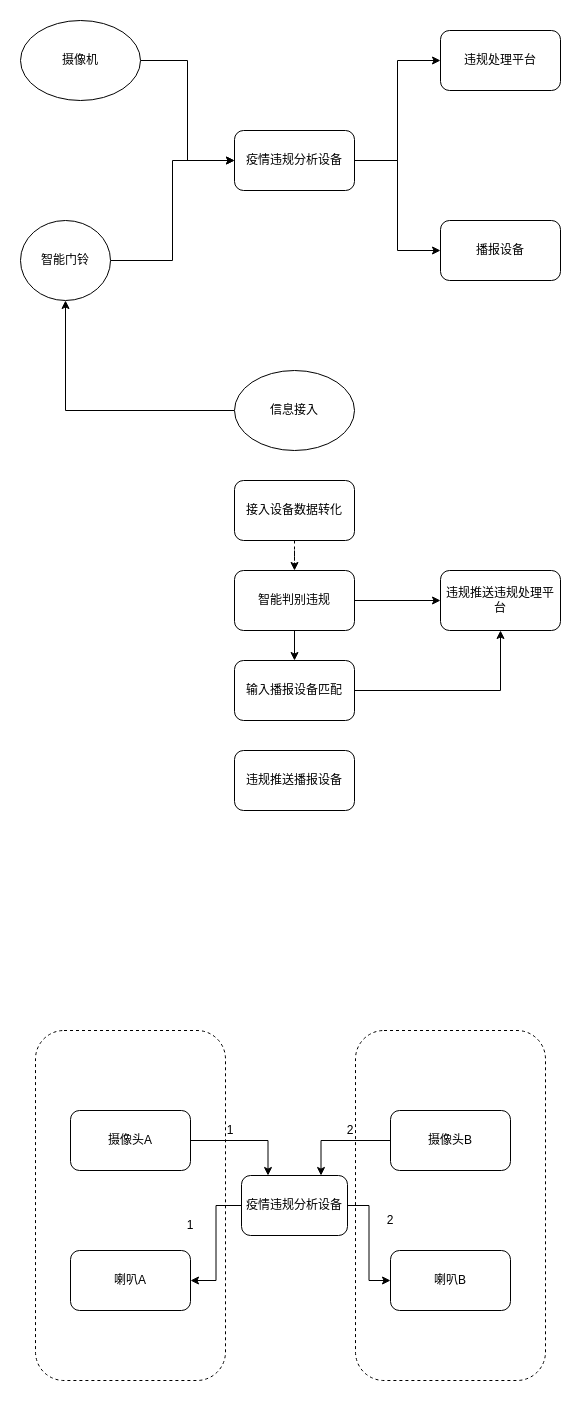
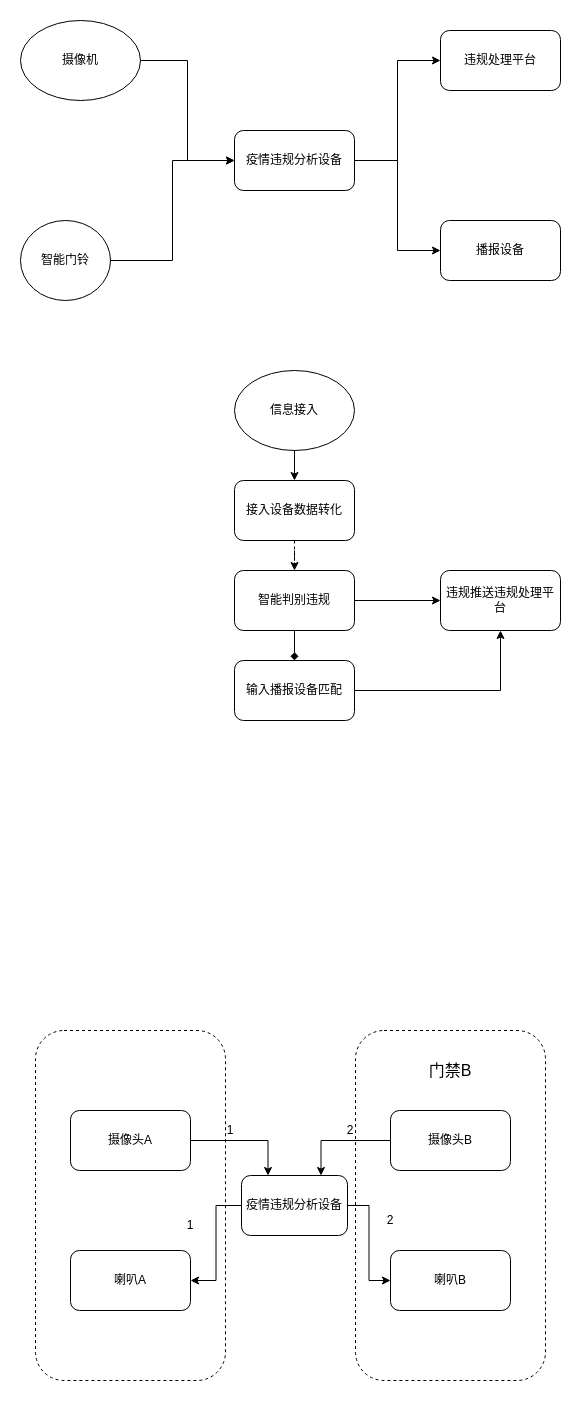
- <mxCell id="11" style="edgeStyle=orthogonalEdgeStyle;rounded=0;orthogonalLoop=1;jettySize=auto;html=1;" edge="1" parent="1" source="12" target="8"><mxGeometry relative="1" as="geometry" /></mxCell>
+ <mxCell id="11" style="edgeStyle=orthogonalEdgeStyle;rounded=0;orthogonalLoop=1;jettySize=auto;html=1;entryX=0.5;entryY=0;entryDx=0;entryDy=0;" edge="1" parent="1" source="12" target="14"><mxGeometry relative="1" as="geometry" /></mxCell>
- <mxCell id="15" style="edgeStyle=orthogonalEdgeStyle;rounded=0;orthogonalLoop=1;jettySize=auto;html=1;entryX=0.5;entryY=0;entryDx=0;entryDy=0;" edge="1" parent="1" source="17" target="19"><mxGeometry relative="1" as="geometry" /></mxCell>
+ <mxCell id="15" style="edgeStyle=orthogonalEdgeStyle;rounded=0;orthogonalLoop=1;jettySize=auto;html=1;entryX=0.5;entryY=0;entryDx=0;entryDy=0;endArrow=diamond;" edge="1" parent="1" source="17" target="19"><mxGeometry relative="1" as="geometry" /></mxCell>
- <mxCell id="20" value="违规推送播报设备" style="rounded=1;whiteSpace=wrap;html=1;" vertex="1" parent="1"><mxGeometry x="234" y="750" width="120" height="60" as="geometry" /></mxCell>
+ <mxCell id="30" value="门禁B" style="text;html=1;strokeColor=none;fillColor=none;align=center;verticalAlign=middle;whiteSpace=wrap;rounded=0;dashed=1;fontSize=16;" vertex="1" parent="1"><mxGeometry x="420" y="1060" width="60" height="20" as="geometry" /></mxCell>
